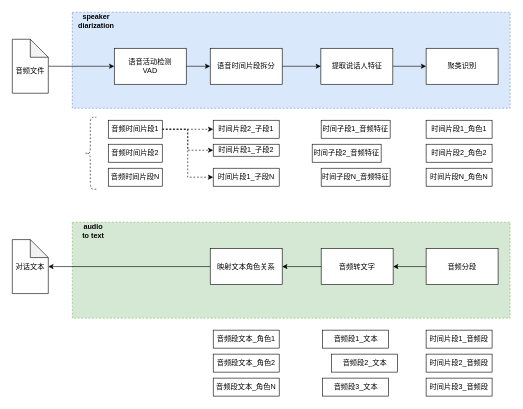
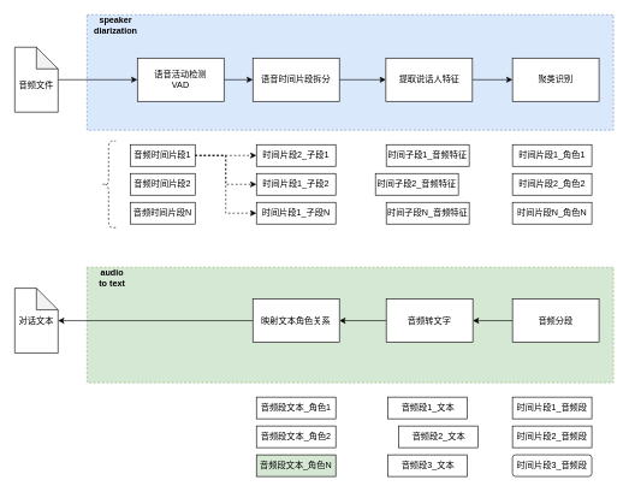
- <mxCell id="29" value="时间片段1_子段2" style="rounded=0;whiteSpace=wrap;html=1;" vertex="1" parent="1"><mxGeometry x="355" y="240" width="110" height="20" as="geometry" /></mxCell>
+ <mxCell id="29" value="时间片段1_子段2" style="rounded=0;whiteSpace=wrap;html=1;" vertex="1" parent="1"><mxGeometry x="355" y="240" width="110" height="30" as="geometry" /></mxCell>
- <mxCell id="45" value="音频段文本_角色N" style="rounded=0;whiteSpace=wrap;html=1;" vertex="1" parent="1"><mxGeometry x="355" y="630" width="110" height="30" as="geometry" /></mxCell>
+ <mxCell id="45" value="音频段文本_角色N" style="rounded=0;whiteSpace=wrap;html=1;fillColor=#d5e8d4;" vertex="1" parent="1"><mxGeometry x="355" y="630" width="110" height="30" as="geometry" /></mxCell>
- <mxCell id="39" value="时间片段3_音频段" style="rounded=0;whiteSpace=wrap;html=1;" vertex="1" parent="1"><mxGeometry x="710" y="630" width="110" height="30" as="geometry" /></mxCell>
+ <mxCell id="39" value="时间片段3_音频段" style="whiteSpace=wrap;html=1;rounded=1;" vertex="1" parent="1"><mxGeometry x="710" y="630" width="110" height="30" as="geometry" /></mxCell>
